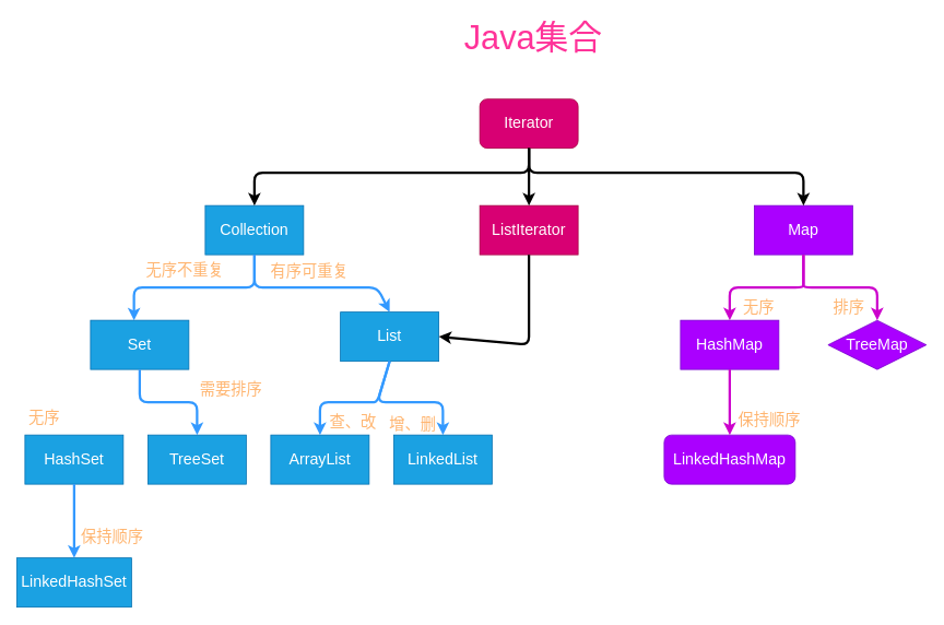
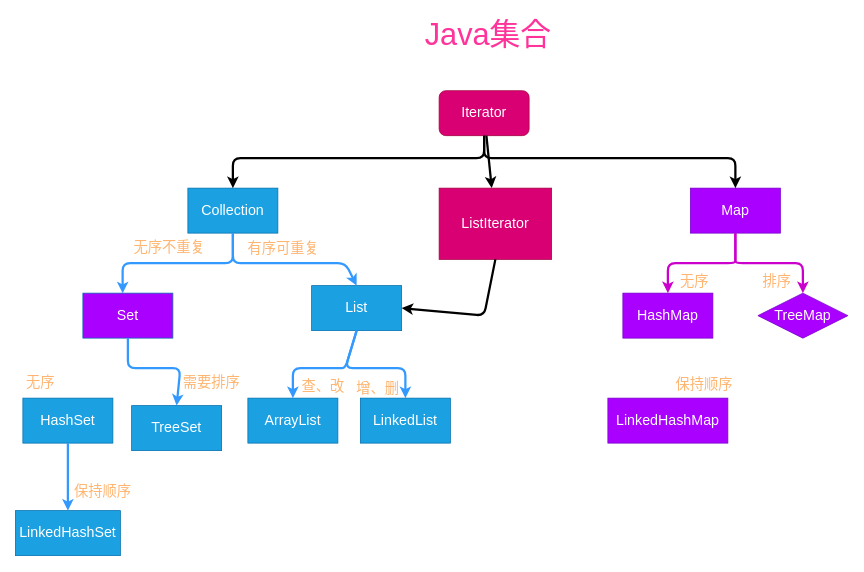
- <mxCell id="6" value="ListIterator" style="rounded=0;whiteSpace=wrap;html=1;fontSize=19;fontColor=#ffffff;labelBackgroundColor=none;fillColor=#d80073;strokeColor=#A50040;" vertex="1" parent="2"><mxGeometry x="565" y="130" width="120" height="60" as="geometry" /></mxCell>
+ <mxCell id="6" value="ListIterator" style="rounded=0;whiteSpace=wrap;html=1;fontSize=19;fontColor=#ffffff;labelBackgroundColor=none;fillColor=#d80073;strokeColor=#A50040;" vertex="1" parent="2"><mxGeometry x="565" y="130" width="150" height="95" as="geometry" /></mxCell>
- <mxCell id="7" value="Set" style="rounded=0;whiteSpace=wrap;html=1;fontSize=19;fontColor=#ffffff;labelBackgroundColor=none;fillColor=#1ba1e2;strokeColor=#006EAF;" vertex="1" parent="2"><mxGeometry x="90" y="270" width="120" height="60" as="geometry" /></mxCell>
+ <mxCell id="7" value="Set" style="rounded=0;whiteSpace=wrap;html=1;fontSize=19;fontColor=#ffffff;labelBackgroundColor=none;fillColor=#aa00ff;strokeColor=#006EAF;" vertex="1" parent="2"><mxGeometry x="90" y="270" width="120" height="60" as="geometry" /></mxCell>
- <mxCell id="36" value="需要排序" style="text;html=1;align=center;verticalAlign=middle;resizable=0;points=[];autosize=1;fontSize=19;fontColor=#FFB570;" vertex="1" parent="2"><mxGeometry x="216" y="340" width="90" height="30" as="geometry" /></mxCell>
+ <mxCell id="36" value="需要排序" style="text;html=1;align=center;verticalAlign=middle;resizable=0;points=[];autosize=1;fontSize=19;fontColor=#FFB570;" vertex="1" parent="2"><mxGeometry x="216" y="375" width="90" height="30" as="geometry" /></mxCell>
- <mxCell id="22" value="" style="endArrow=classic;html=1;fontSize=19;fontColor=#FFFFFF;entryX=0.5;entryY=0;entryDx=0;entryDy=0;exitX=0.5;exitY=1;exitDx=0;exitDy=0;strokeColor=#CC00CC;strokeWidth=3;" edge="1" parent="2" source="9" target="16"><mxGeometry width="50" height="50" relative="1" as="geometry"><mxPoint x="950" y="360" as="sourcePoint" /><mxPoint x="1020" y="310" as="targetPoint" /></mxGeometry></mxCell>
- <mxCell id="12" value="TreeSet" style="rounded=0;whiteSpace=wrap;html=1;fontSize=19;fontColor=#ffffff;labelBackgroundColor=none;fillColor=#1ba1e2;strokeColor=#006EAF;" vertex="1" parent="2"><mxGeometry x="160" y="410" width="120" height="60" as="geometry" /></mxCell>
+ <mxCell id="12" value="TreeSet" style="rounded=0;whiteSpace=wrap;html=1;fontSize=19;fontColor=#ffffff;labelBackgroundColor=none;fillColor=#1ba1e2;strokeColor=#006EAF;" vertex="1" parent="2"><mxGeometry x="155" y="420" width="120" height="60" as="geometry" /></mxCell>
- <mxCell id="16" value="LinkedHashMap" style="whiteSpace=wrap;html=1;fontSize=19;fontColor=#ffffff;labelBackgroundColor=none;fillColor=#aa00ff;strokeColor=#7700CC;rounded=1;" vertex="1" parent="2"><mxGeometry x="790" y="410" width="160" height="60" as="geometry" /></mxCell>
+ <mxCell id="16" value="LinkedHashMap" style="rounded=0;whiteSpace=wrap;html=1;fontSize=19;fontColor=#ffffff;labelBackgroundColor=none;fillColor=#aa00ff;strokeColor=#7700CC;" vertex="1" parent="2"><mxGeometry x="790" y="410" width="160" height="60" as="geometry" /></mxCell>
